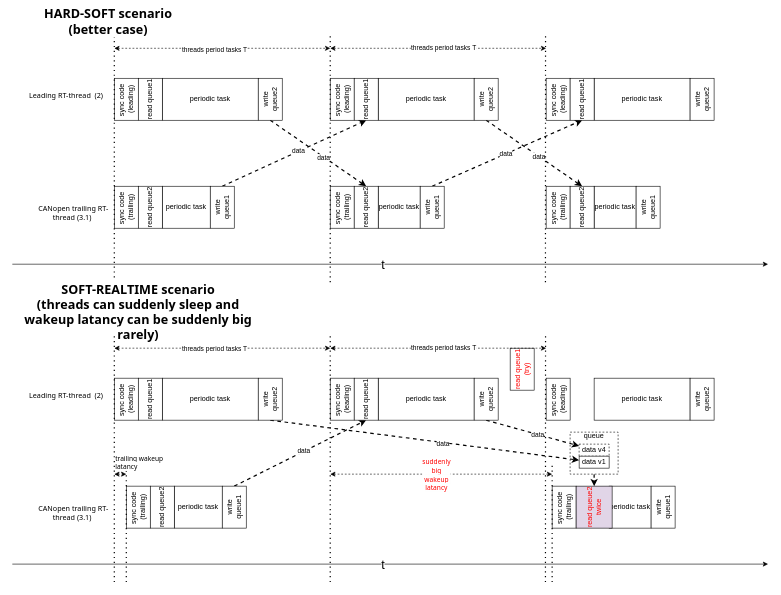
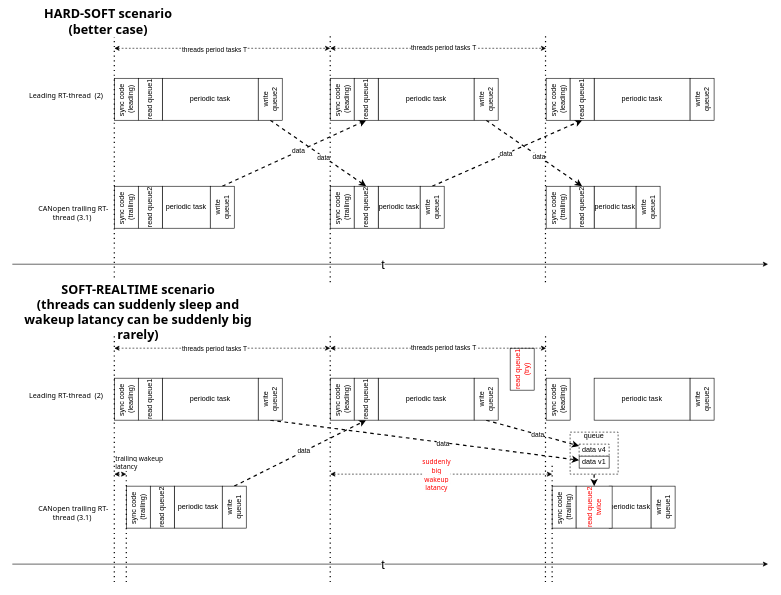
- <mxCell id="76" value="&lt;font color=&quot;#ff0000&quot;&gt;read queue2 twice&lt;/font&gt;" style="html=1;whiteSpace=wrap;horizontal=0;fillColor=#e1d5e7;" vertex="1" parent="1"><mxGeometry x="960" y="810" width="60" height="70" as="geometry" /></mxCell>
+ <mxCell id="76" value="&lt;font color=&quot;#ff0000&quot;&gt;read queue2 twice&lt;/font&gt;" style="html=1;whiteSpace=wrap;horizontal=0;" vertex="1" parent="1"><mxGeometry x="960" y="810" width="60" height="70" as="geometry" /></mxCell>
